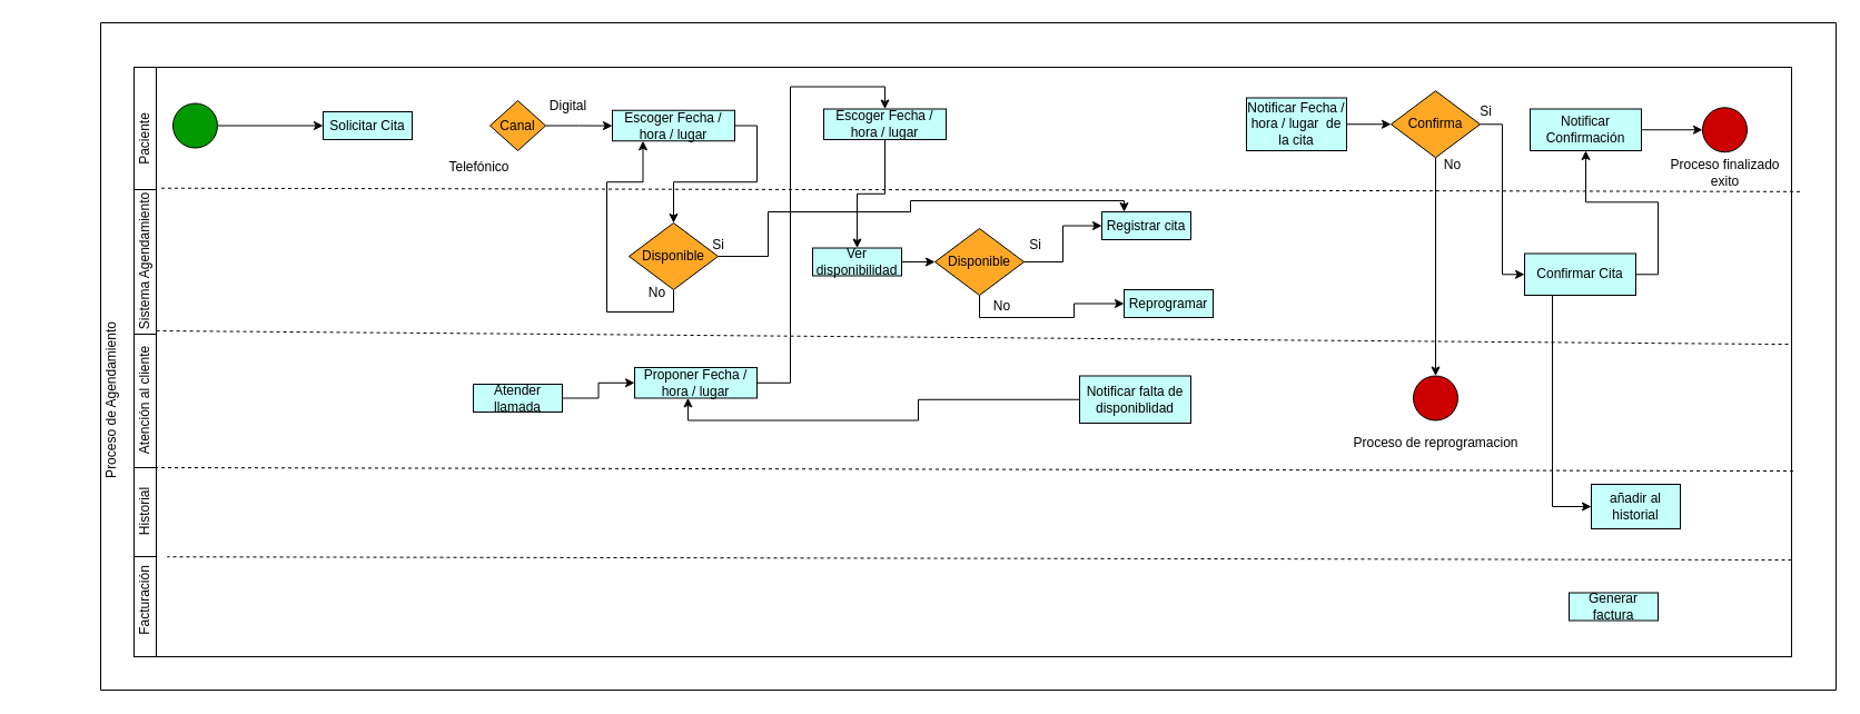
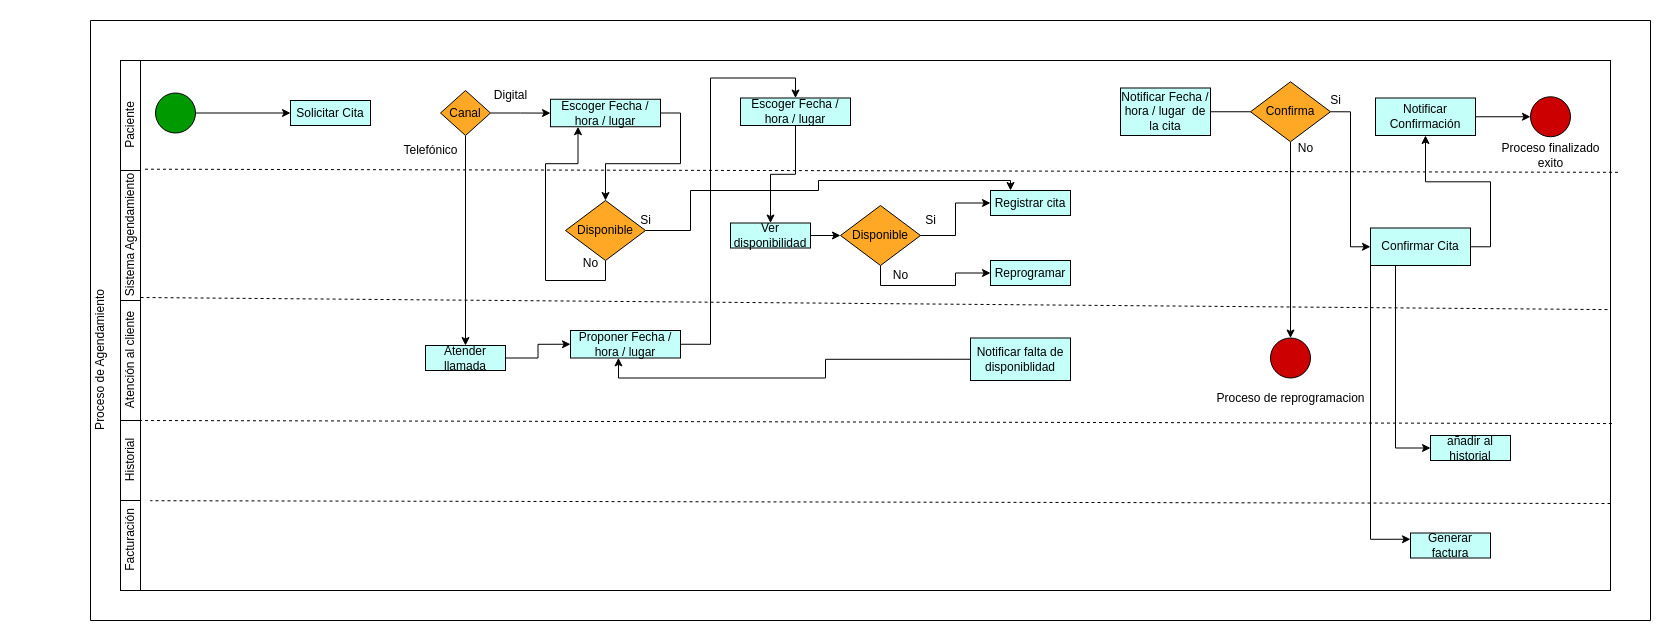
- <mxCell id="32" style="edgeStyle=orthogonalEdgeStyle;rounded=0;orthogonalLoop=1;jettySize=auto;html=1;exitX=1;exitY=0.5;exitDx=0;exitDy=0;entryX=0;entryY=0.5;entryDx=0;entryDy=0;" edge="1" parent="2" source="33" target="48"><mxGeometry relative="1" as="geometry" /></mxCell>
+ <mxCell id="32" style="edgeStyle=orthogonalEdgeStyle;rounded=0;orthogonalLoop=1;jettySize=auto;html=1;exitX=1;exitY=0.5;exitDx=0;exitDy=0;entryX=0;entryY=0.5;entryDx=0;entryDy=0;endArrow=none;" edge="1" parent="2" source="33" target="48"><mxGeometry relative="1" as="geometry" /></mxCell>
+ <mxCell id="12" style="edgeStyle=orthogonalEdgeStyle;rounded=0;orthogonalLoop=1;jettySize=auto;html=1;exitX=0.5;exitY=1;exitDx=0;exitDy=0;entryX=0.5;entryY=0;entryDx=0;entryDy=0;fillColor=#FF1010;" edge="1" parent="2" source="14" target="17"><mxGeometry relative="1" as="geometry" /></mxCell>
- <mxCell id="29" value="Reprogramar" style="rounded=0;whiteSpace=wrap;html=1;fillColor=light-dark(#C4FFF9,#000000);" vertex="1" parent="2"><mxGeometry x="920" y="240" width="80" height="25" as="geometry" /></mxCell>
+ <mxCell id="29" value="Reprogramar" style="rounded=0;whiteSpace=wrap;html=1;fillColor=light-dark(#C4FFF9,#000000);" vertex="1" parent="2"><mxGeometry x="900" y="240" width="80" height="25" as="geometry" /></mxCell>
+ <mxCell id="53" style="edgeStyle=orthogonalEdgeStyle;rounded=0;orthogonalLoop=1;jettySize=auto;html=1;exitX=0;exitY=1;exitDx=0;exitDy=0;entryX=0;entryY=0.25;entryDx=0;entryDy=0;" edge="1" parent="2" source="54" target="40"><mxGeometry relative="1" as="geometry" /></mxCell>
- <mxCell id="39" value="añadir al historial" style="rounded=0;whiteSpace=wrap;html=1;fillColor=light-dark(#C4FFF9,#000000);" vertex="1" parent="2"><mxGeometry x="1340" y="415" width="80" height="40" as="geometry" /></mxCell>
+ <mxCell id="39" value="añadir al historial" style="rounded=0;whiteSpace=wrap;html=1;fillColor=light-dark(#C4FFF9,#000000);" vertex="1" parent="2"><mxGeometry x="1340" y="415" width="80" height="25" as="geometry" /></mxCell>
